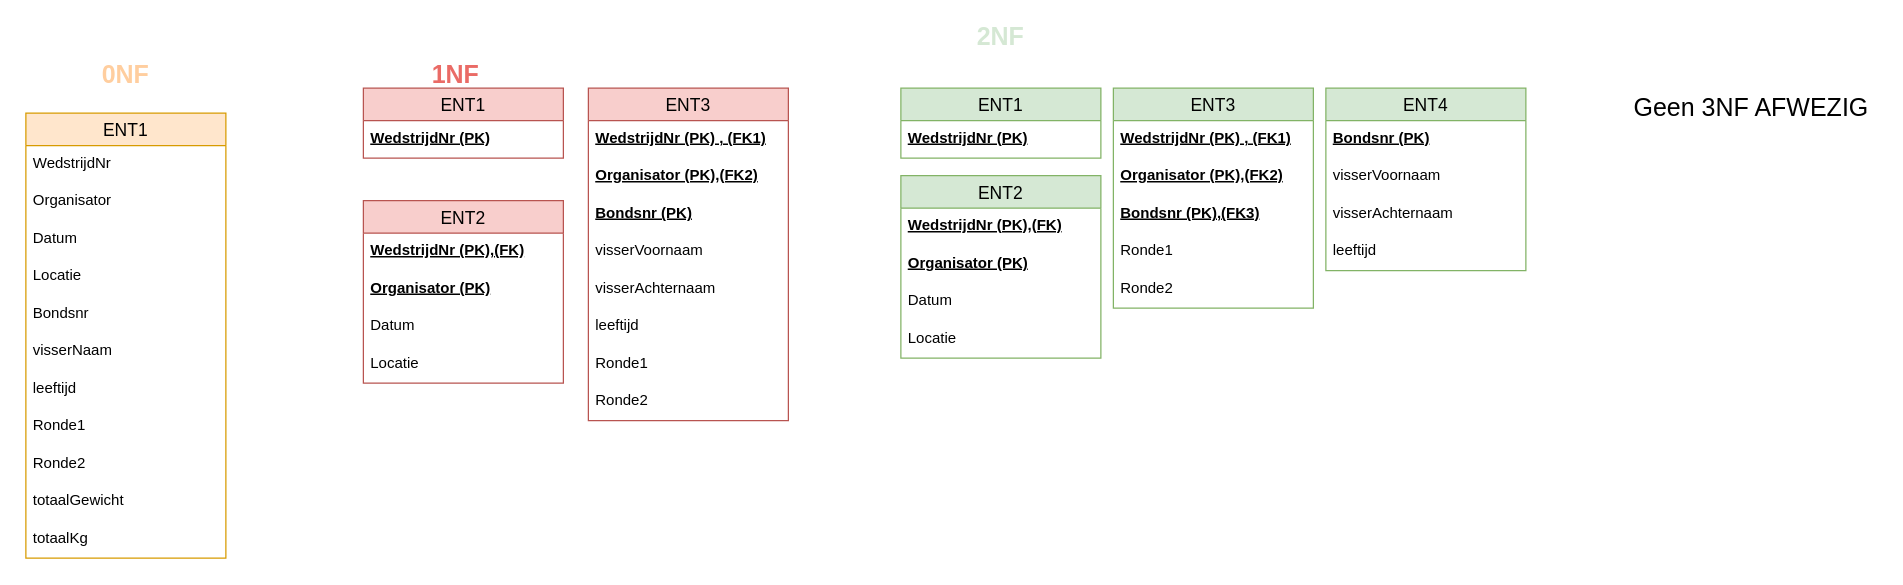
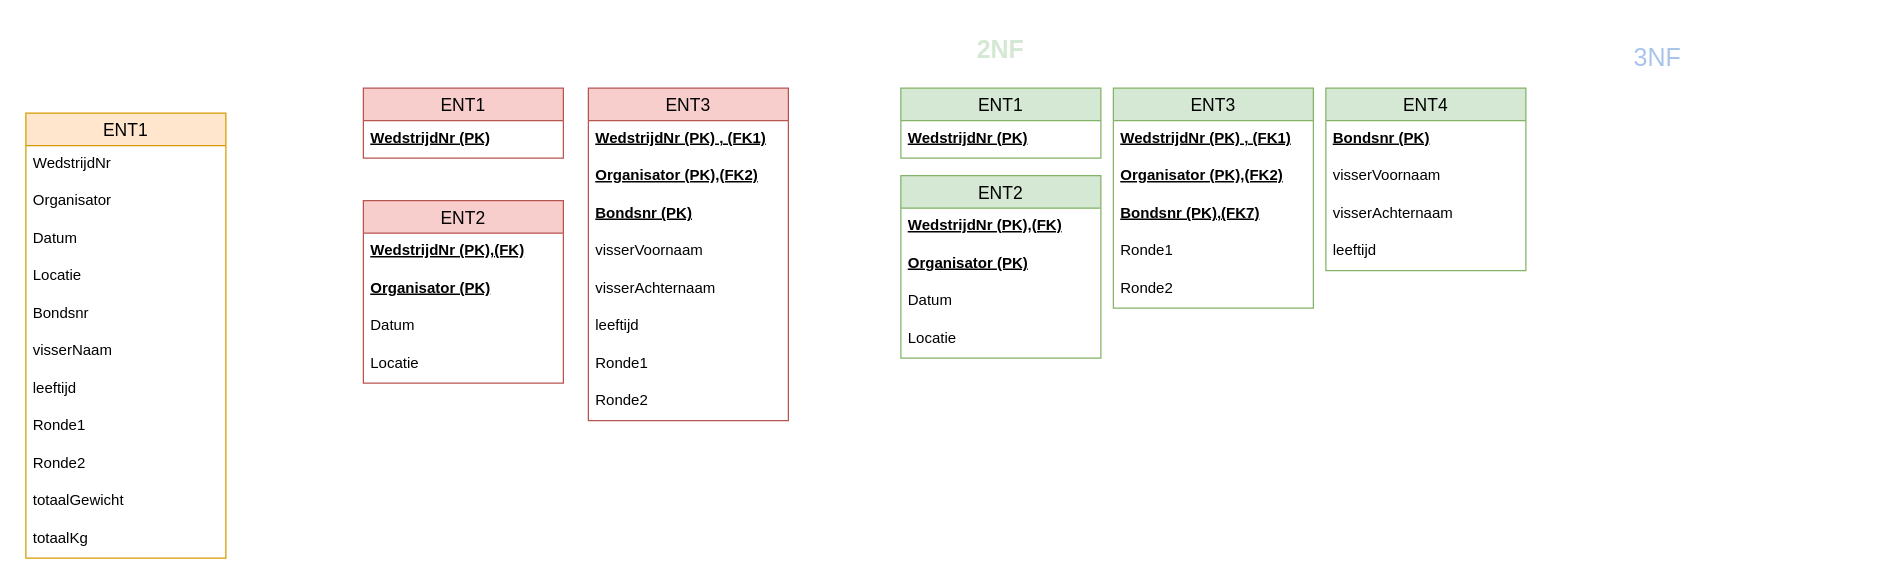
- <mxCell id="45" value="2NF" style="text;strokeColor=none;fillColor=none;spacingLeft=4;spacingRight=4;overflow=hidden;rotatable=0;points=[[0,0.5],[1,0.5]];portConstraint=eastwest;fontSize=20;align=center;fontStyle=1;fontColor=#D5E8D4;" parent="1" vertex="1"><mxGeometry x="720" y="10" width="160" height="30" as="geometry" /></mxCell>
+ <mxCell id="45" value="2NF" style="text;strokeColor=none;fillColor=none;spacingLeft=4;spacingRight=4;overflow=hidden;rotatable=0;points=[[0,0.5],[1,0.5]];portConstraint=eastwest;fontSize=20;align=center;fontStyle=1;fontColor=#D5E8D4;" parent="1" vertex="1"><mxGeometry x="720" y="20" width="160" height="30" as="geometry" /></mxCell>
+ <mxCell id="51" value="&lt;font color=&quot;#a9c4eb&quot;&gt;3NF&lt;/font&gt;" style="text;html=1;align=center;verticalAlign=middle;resizable=0;points=[];autosize=1;fontSize=20;fontColor=#D5E8D4;" parent="1" vertex="1"><mxGeometry x="1300" y="30" width="50" height="30" as="geometry" /></mxCell>
- <mxCell id="14" value="0NF" style="text;strokeColor=none;fillColor=none;spacingLeft=4;spacingRight=4;overflow=hidden;rotatable=0;points=[[0,0.5],[1,0.5]];portConstraint=eastwest;fontSize=20;align=center;fontStyle=1;fontColor=#FFCE9F;" parent="1" vertex="1"><mxGeometry x="20" y="40" width="160" height="30" as="geometry" /></mxCell>
- <mxCell id="15" value="1NF" style="text;strokeColor=none;fillColor=none;spacingLeft=4;spacingRight=4;overflow=hidden;rotatable=0;points=[[0,0.5],[1,0.5]];portConstraint=eastwest;fontSize=20;align=center;fontStyle=1;fontColor=#EA6B66;" parent="1" vertex="1"><mxGeometry x="284" y="40" width="160" height="30" as="geometry" /></mxCell>
- <mxCell id="52" value="&lt;font color=&quot;#000000&quot;&gt;Geen 3NF AFWEZIG&lt;/font&gt;" style="text;html=1;align=center;verticalAlign=middle;resizable=0;points=[];autosize=1;fontSize=20;fontColor=#D5E8D4;" parent="1" vertex="1"><mxGeometry x="1300" y="70" width="200" height="30" as="geometry" /></mxCell>
- <mxCell id="42" value="Bondsnr (PK),(FK3)" style="text;strokeColor=none;fillColor=none;spacingLeft=4;spacingRight=4;overflow=hidden;rotatable=0;points=[[0,0.5],[1,0.5]];portConstraint=eastwest;fontSize=12;fontStyle=5" parent="39" vertex="1"><mxGeometry y="86" width="160" height="30" as="geometry" /></mxCell>
+ <mxCell id="42" value="Bondsnr (PK),(FK7)" style="text;strokeColor=none;fillColor=none;spacingLeft=4;spacingRight=4;overflow=hidden;rotatable=0;points=[[0,0.5],[1,0.5]];portConstraint=eastwest;fontSize=12;fontStyle=5" parent="39" vertex="1"><mxGeometry y="86" width="160" height="30" as="geometry" /></mxCell>
